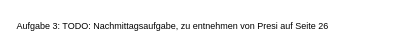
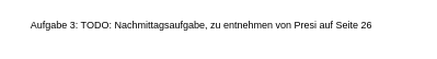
- <mxCell id="2" value="Aufgabe 3: TODO: Nachmittagsaufgabe, zu entnehmen von Presi auf Seite 26" style="text;html=1;align=left;verticalAlign=middle;whiteSpace=wrap;rounded=0;" parent="1" vertex="1"><mxGeometry y="20" width="490" height="30" as="geometry" x="20" /></mxCell>
+ <mxCell id="2" value="Aufgabe 3: TODO: Nachmittagsaufgabe, zu entnehmen von Presi auf Seite 26" style="text;html=1;align=left;verticalAlign=middle;whiteSpace=wrap;rounded=0;" parent="1" vertex="1"><mxGeometry x="35" y="15" width="490" height="30" as="geometry" /></mxCell>
